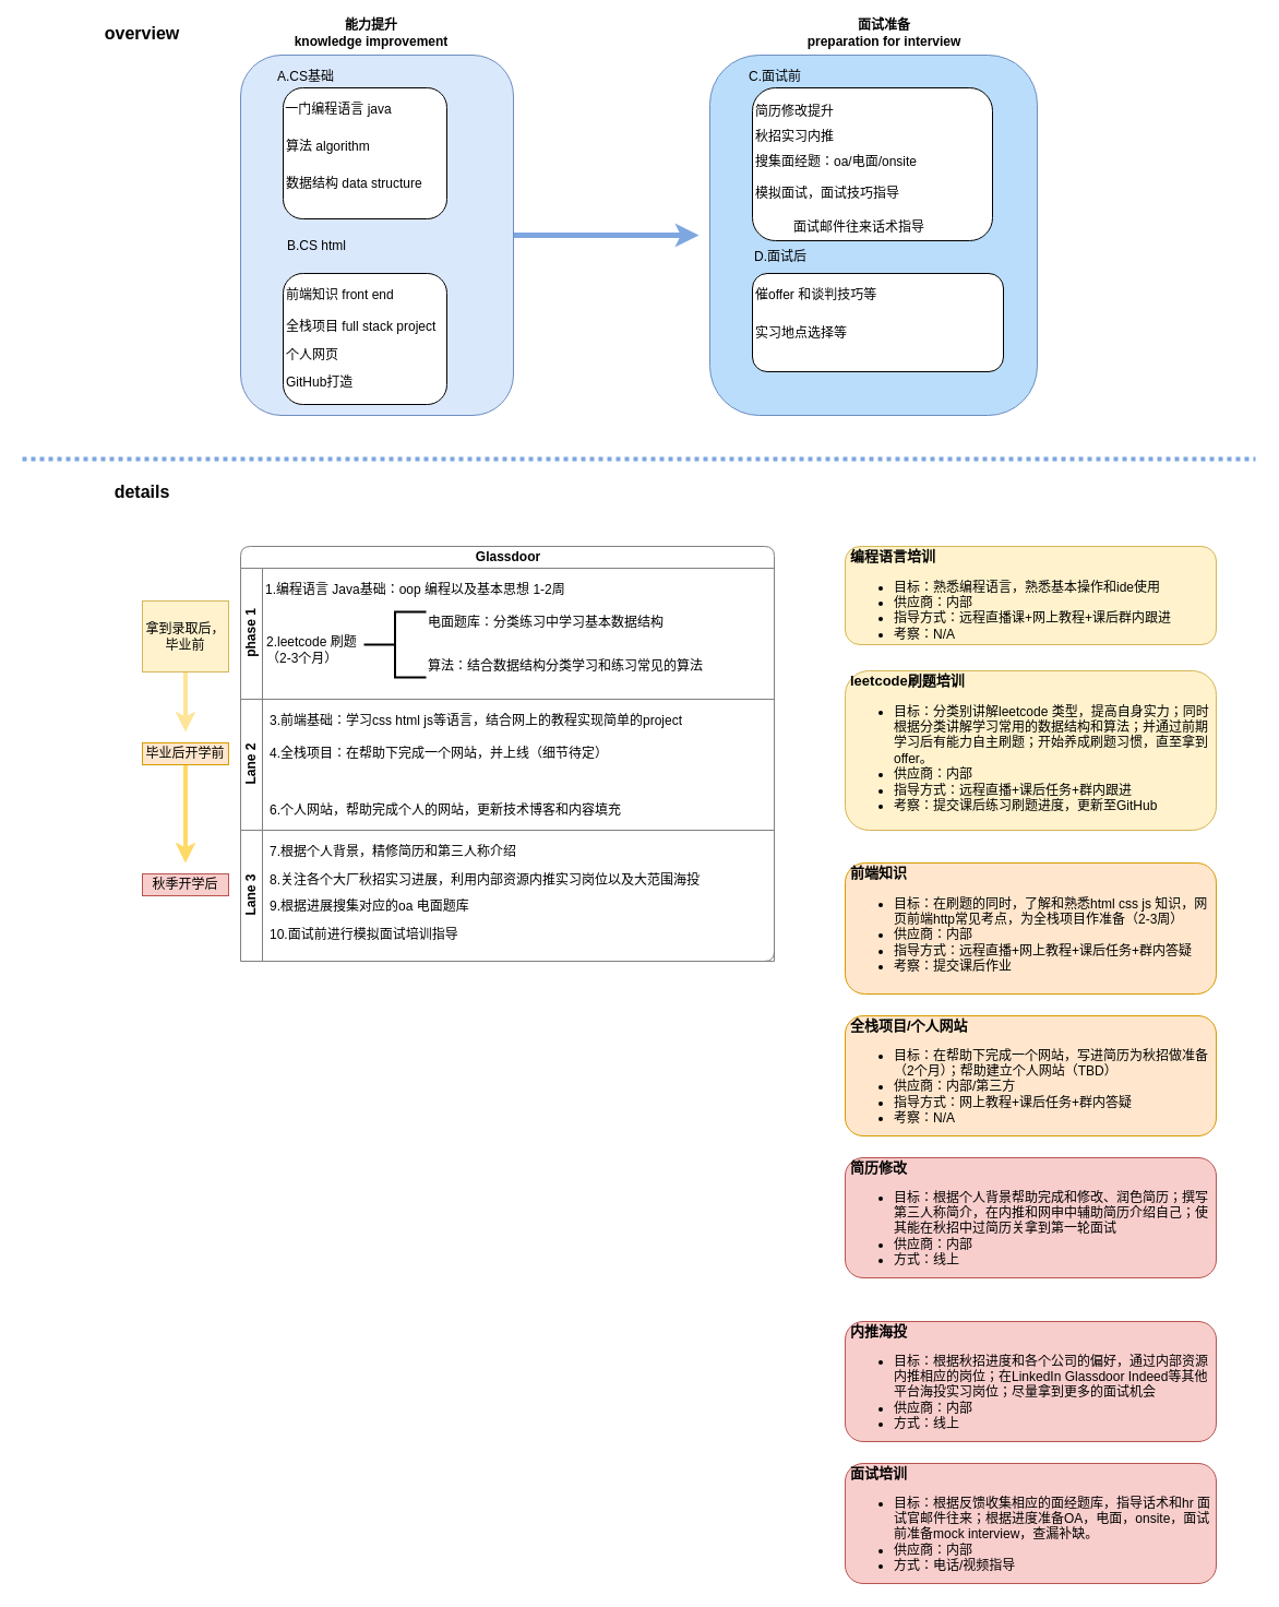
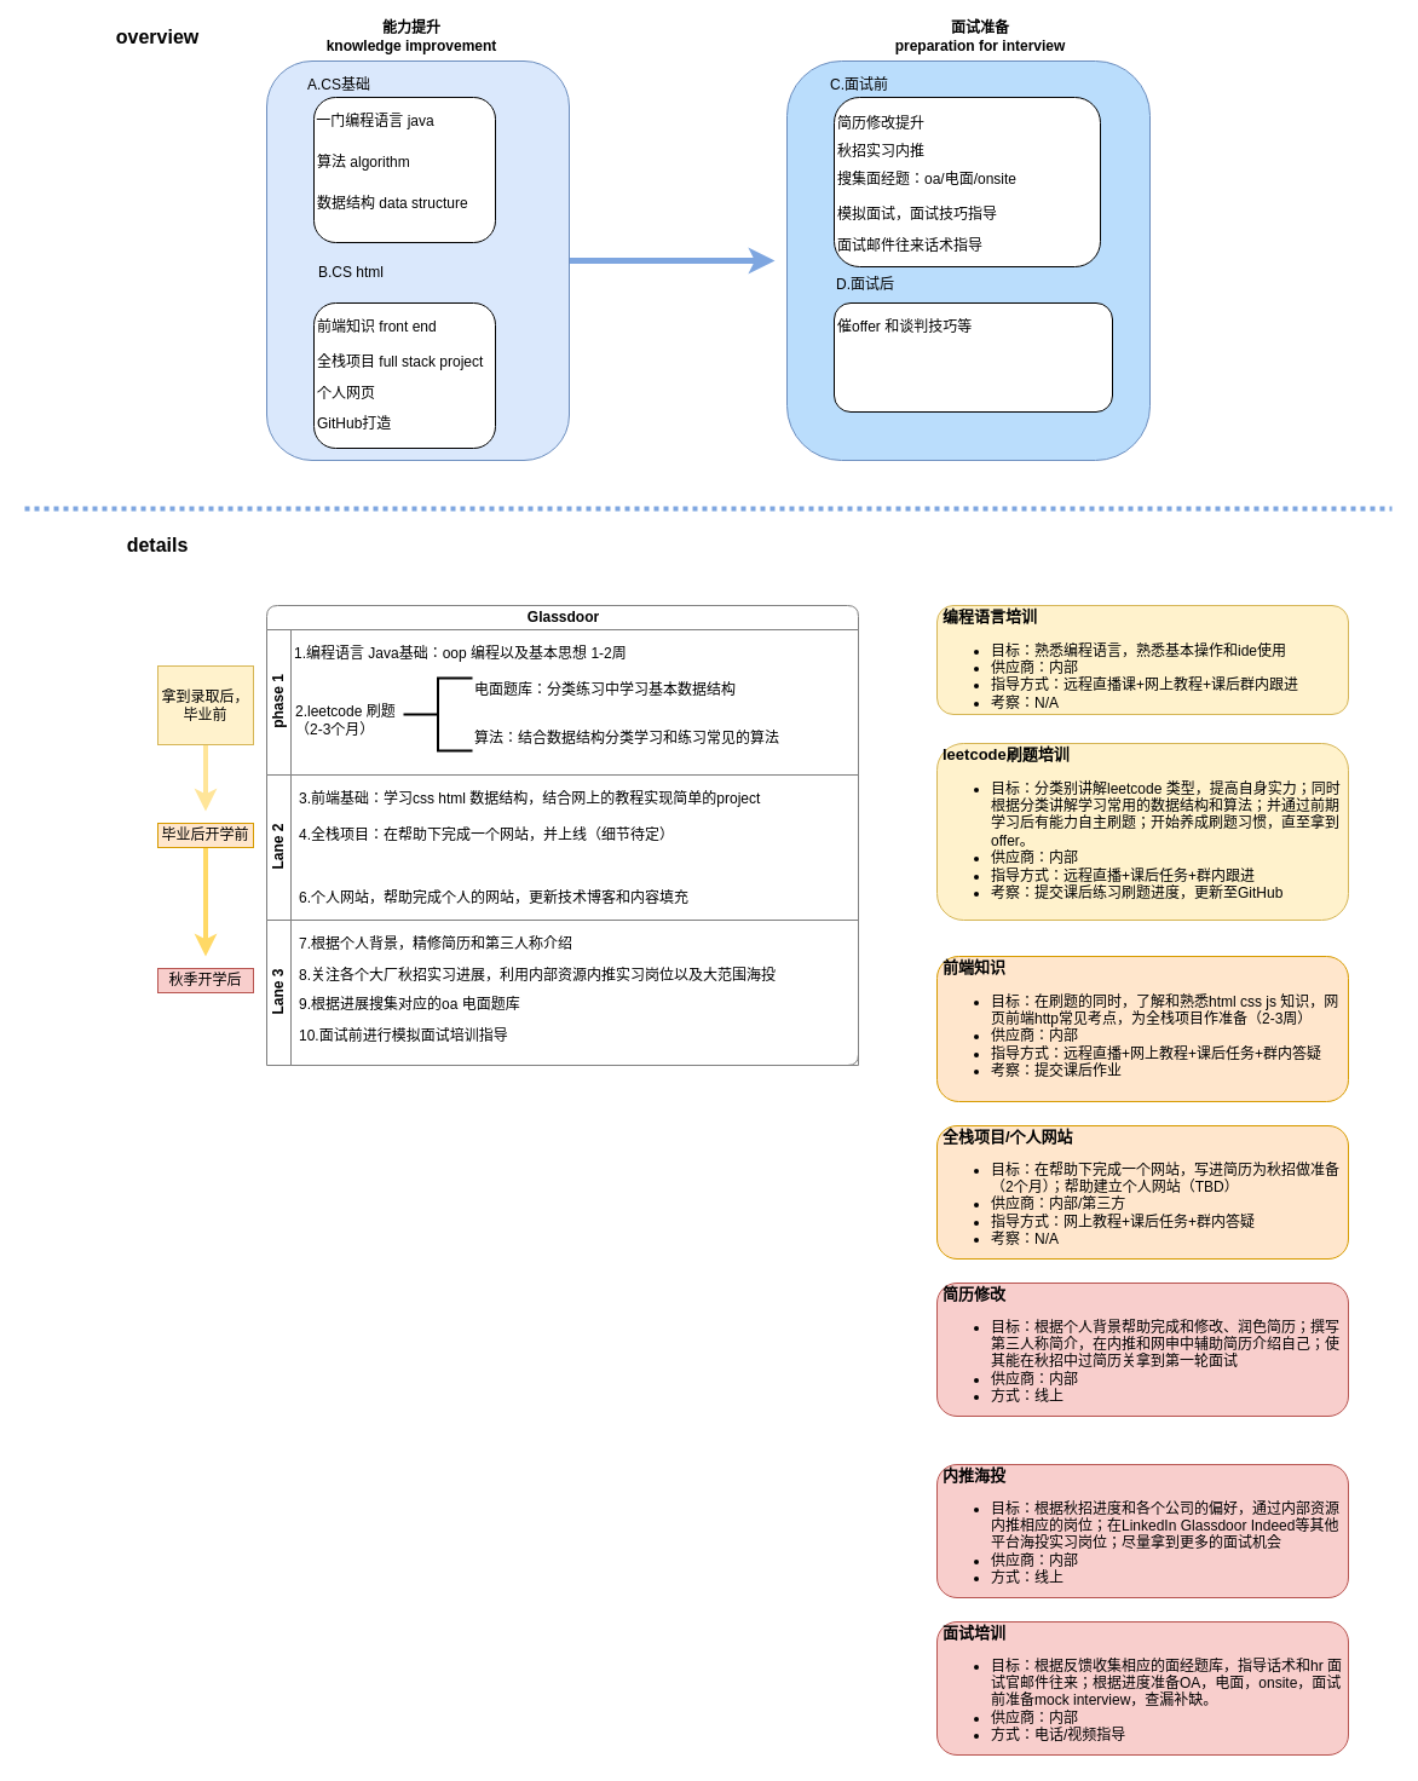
- <mxCell id="26" value="面试邮件往来话术指导" style="text;html=1;strokeColor=none;fillColor=none;align=left;verticalAlign=middle;whiteSpace=wrap;rounded=0;" parent="1" vertex="1"><mxGeometry x="725" y="197.5" width="130" height="20" as="geometry" /></mxCell>
+ <mxCell id="26" value="面试邮件往来话术指导" style="text;html=1;strokeColor=none;fillColor=none;align=left;verticalAlign=middle;whiteSpace=wrap;rounded=0;" parent="1" vertex="1"><mxGeometry x="690" y="192.5" width="130" height="20" as="geometry" /></mxCell>
- <mxCell id="28" value="实习地点选择等" style="text;html=1;strokeColor=none;fillColor=none;align=left;verticalAlign=middle;whiteSpace=wrap;rounded=0;" parent="1" vertex="1"><mxGeometry x="690" y="295" width="130" height="20" as="geometry" /></mxCell>
- <mxCell id="37" value="3.前端基础：学习css html js等语言，结合网上的教程实现简单的project&amp;nbsp;" style="text;html=1;strokeColor=none;fillColor=none;align=left;verticalAlign=middle;whiteSpace=wrap;rounded=0;labelBackgroundColor=none;" parent="36" vertex="1"><mxGeometry x="25" y="10" width="415" height="20" as="geometry" /></mxCell>
+ <mxCell id="37" value="3.前端基础：学习css html 数据结构，结合网上的教程实现简单的project&amp;nbsp;" style="text;html=1;strokeColor=none;fillColor=none;align=left;verticalAlign=middle;whiteSpace=wrap;rounded=0;labelBackgroundColor=none;" parent="36" vertex="1"><mxGeometry x="25" y="10" width="415" height="20" as="geometry" /></mxCell>
